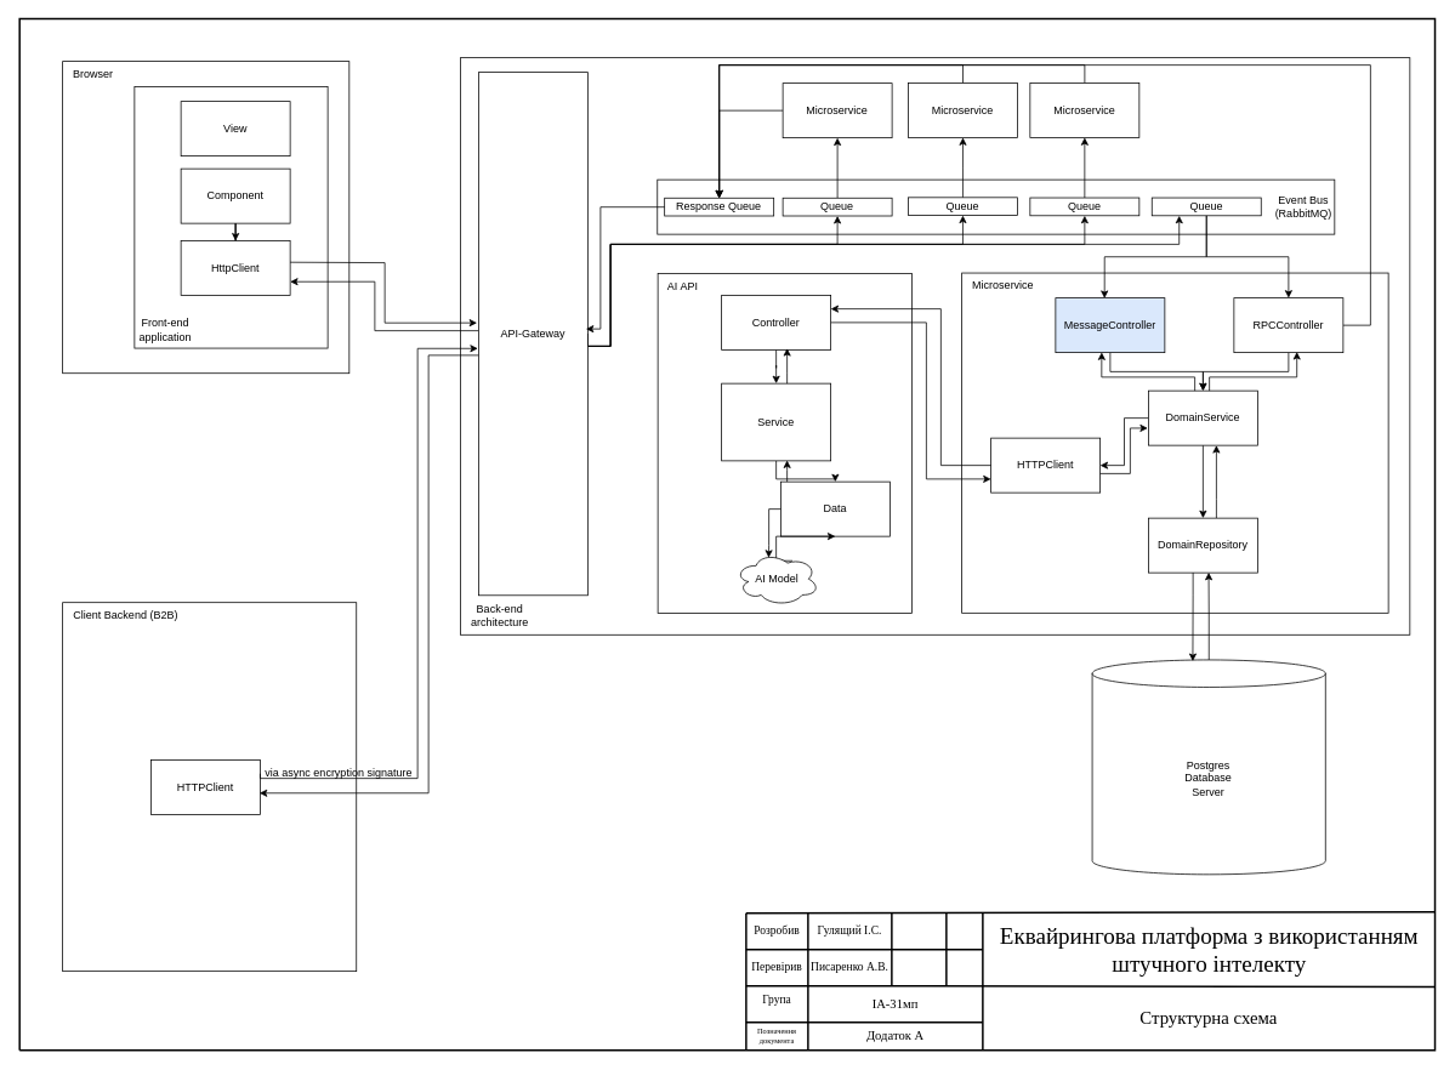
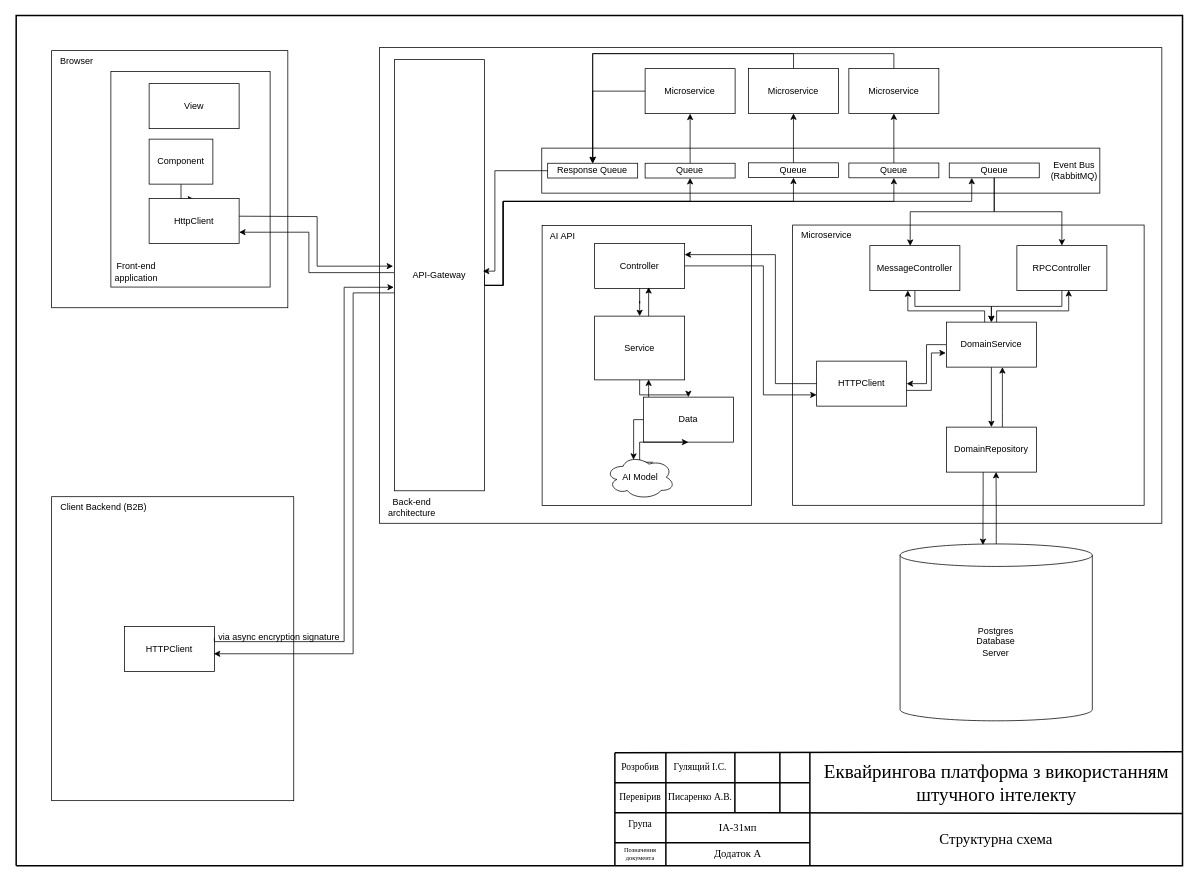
- <mxCell id="63" style="edgeStyle=orthogonalEdgeStyle;rounded=0;orthogonalLoop=1;jettySize=auto;html=1;entryX=0.5;entryY=0;entryDx=0;entryDy=0;" edge="1" parent="1" source="64" target="53"><mxGeometry relative="1" as="geometry"><Array as="points"><mxPoint x="1505" y="357" /><mxPoint x="1505" y="71" /><mxPoint x="789" y="71" /></Array></mxGeometry></mxCell>
- <mxCell id="30" value="Component" style="rounded=0;whiteSpace=wrap;html=1;" vertex="1" parent="1"><mxGeometry x="198" y="185" width="120" height="60" as="geometry" /></mxCell>
+ <mxCell id="30" value="Component" style="rounded=0;whiteSpace=wrap;html=1;" vertex="1" parent="1"><mxGeometry x="198" y="185" width="85" height="60" as="geometry" /></mxCell>
- <mxCell id="61" value="MessageController" style="rounded=0;whiteSpace=wrap;html=1;fillColor=#dae8fc;" vertex="1" parent="1"><mxGeometry x="1159" y="327" width="120" height="60" as="geometry" /></mxCell>
+ <mxCell id="61" value="MessageController" style="rounded=0;whiteSpace=wrap;html=1;" vertex="1" parent="1"><mxGeometry x="1159" y="327" width="120" height="60" as="geometry" /></mxCell>
